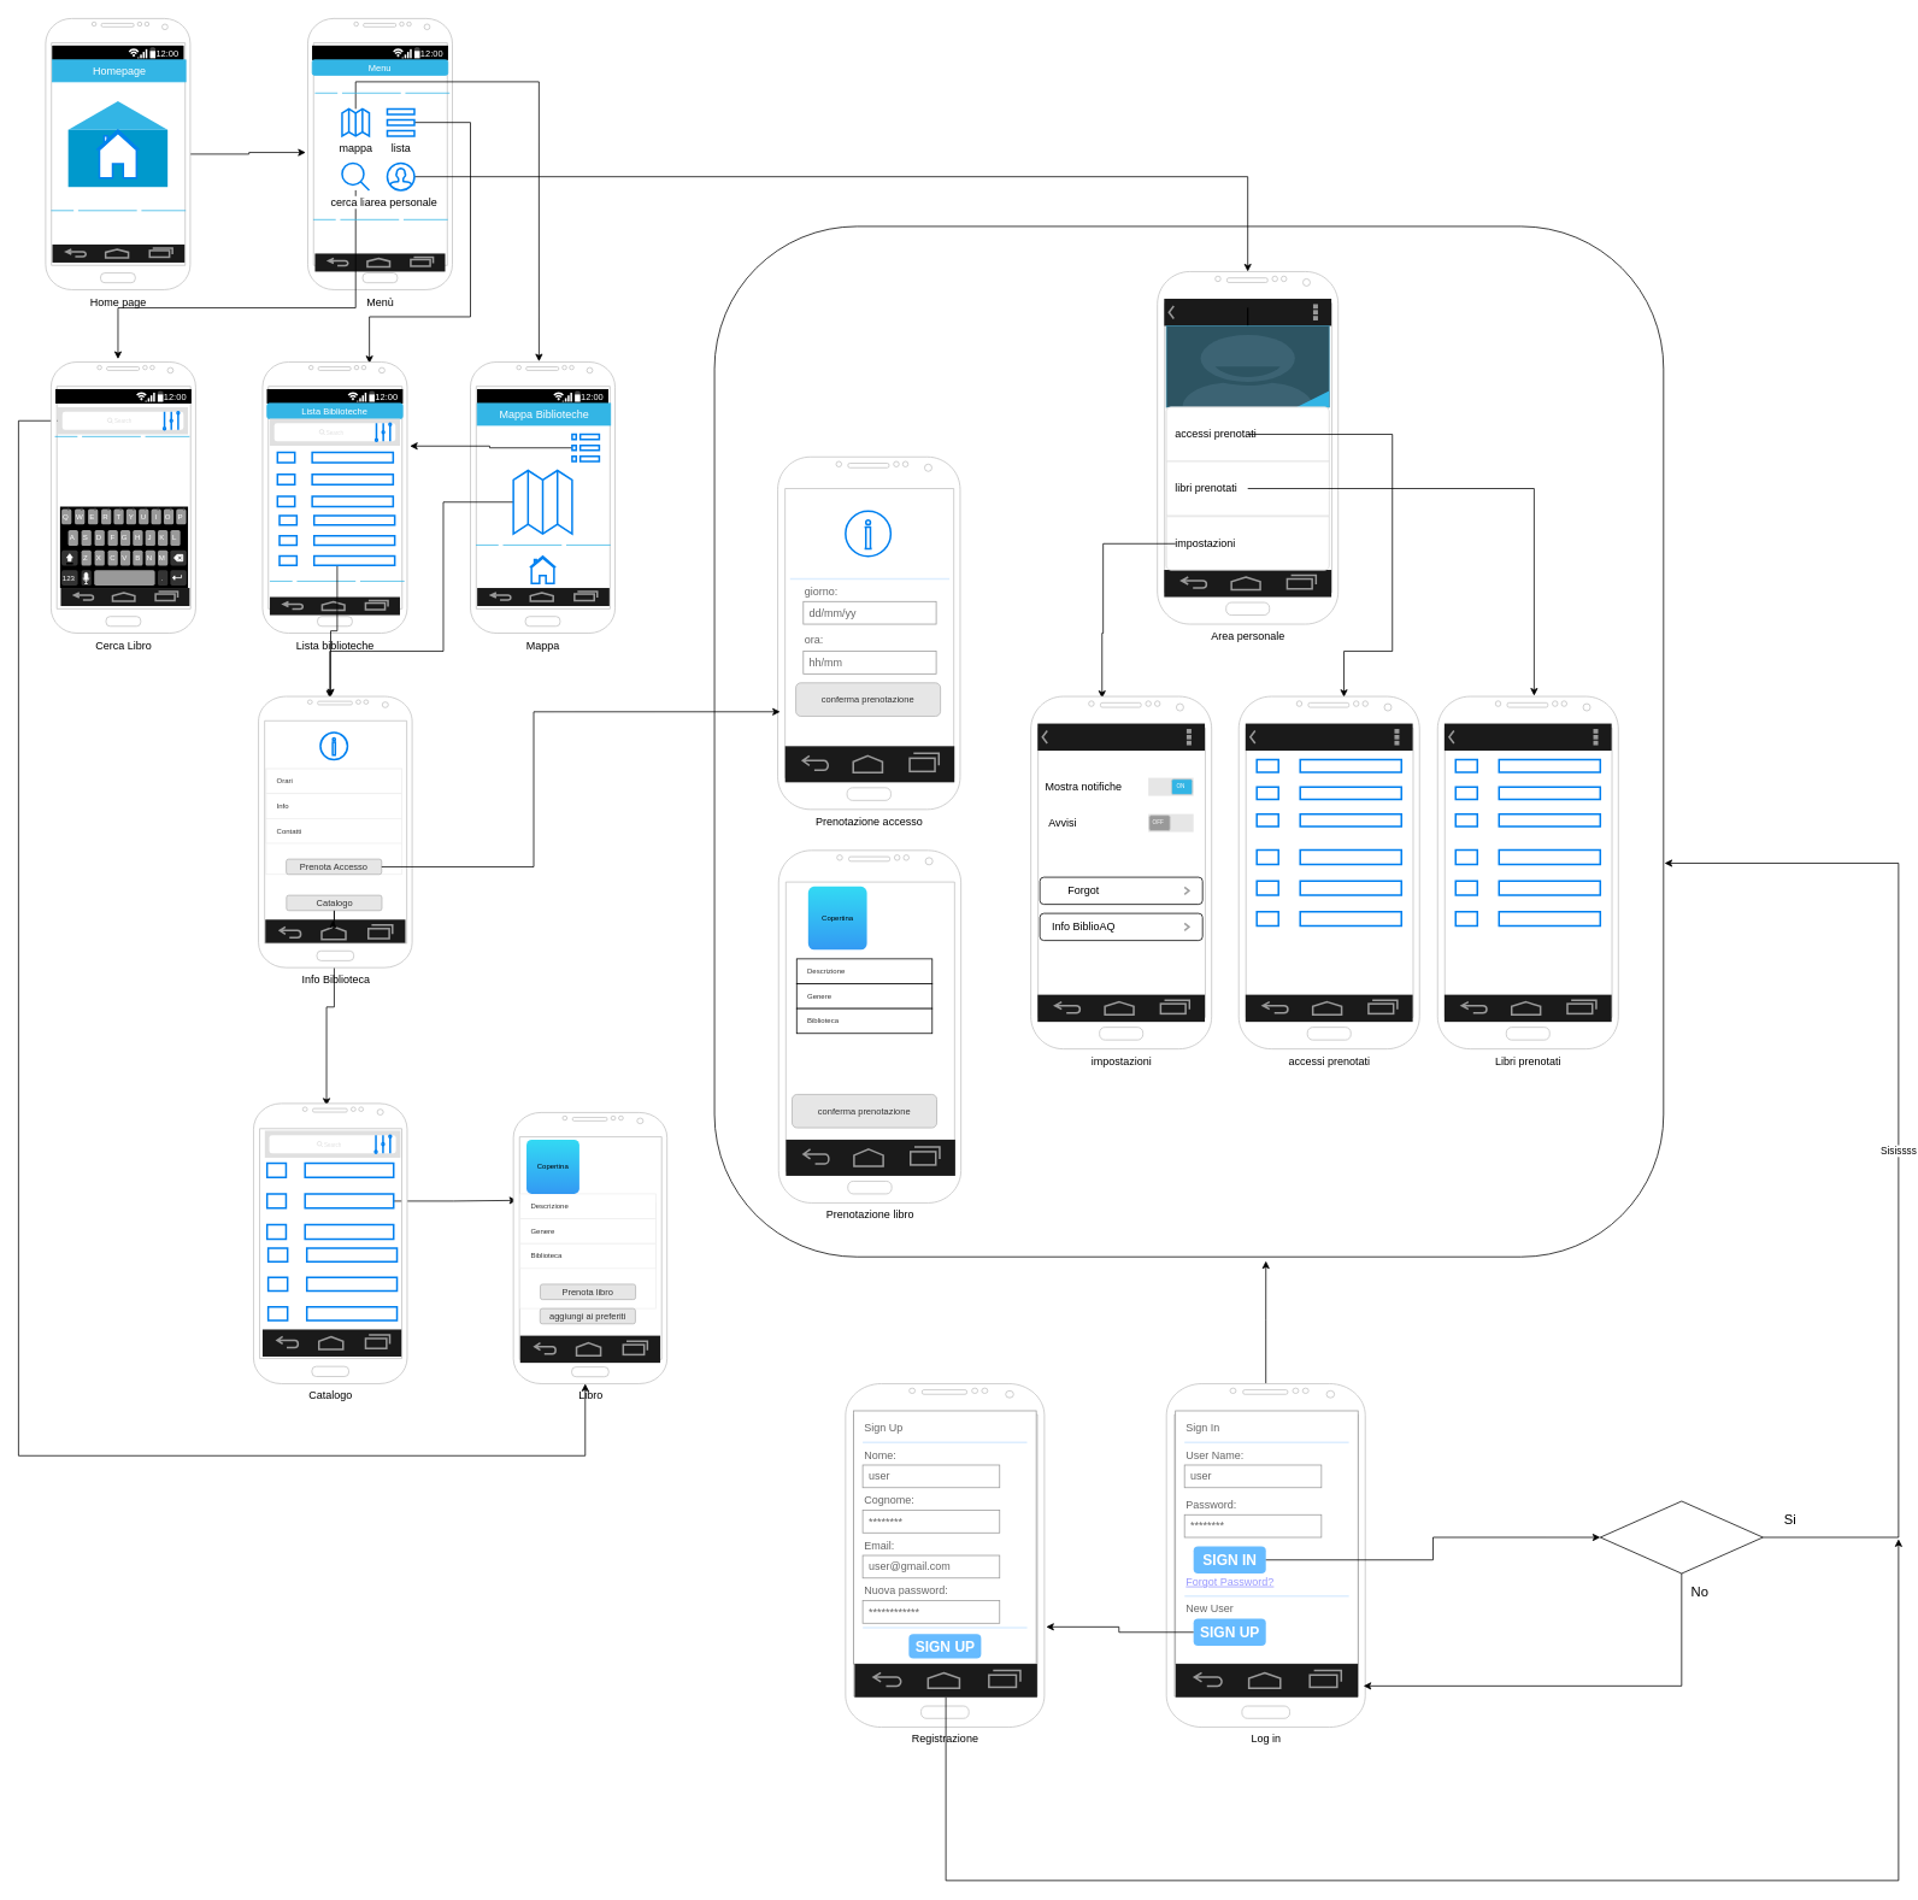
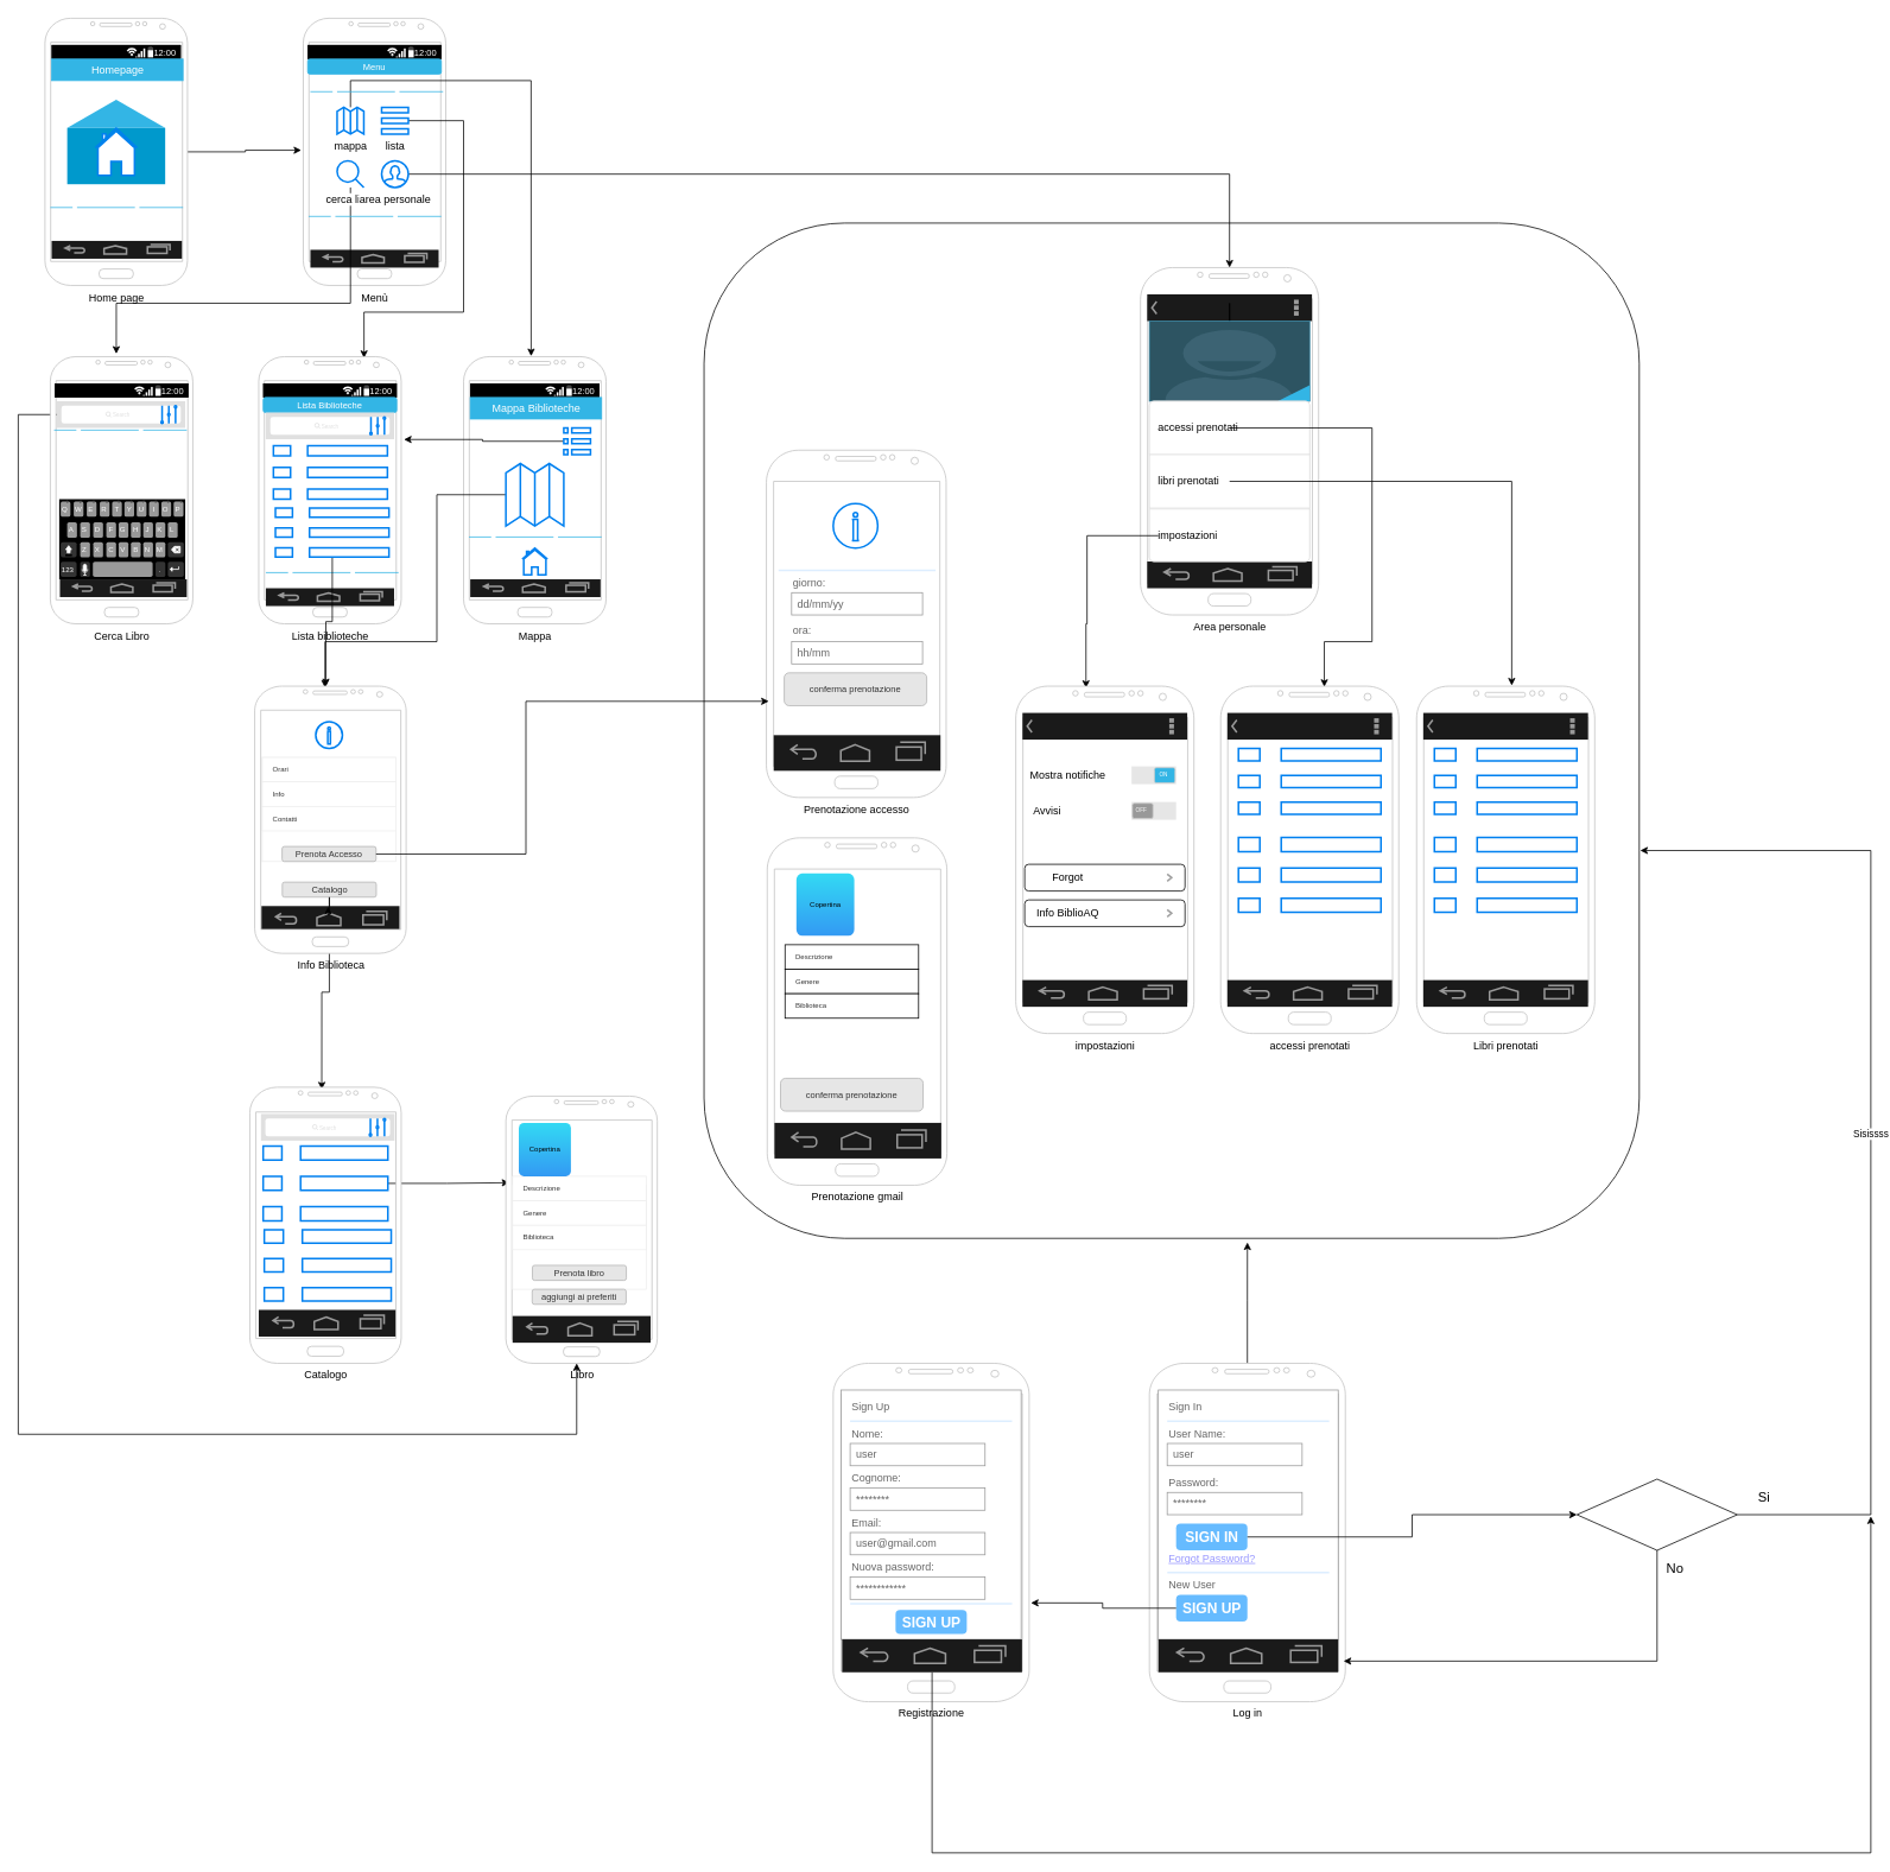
- <mxCell id="141" value="Prenotazione libro" style="verticalLabelPosition=bottom;verticalAlign=top;html=1;shadow=0;dashed=0;strokeWidth=1;shape=mxgraph.android.phone2;strokeColor=#c0c0c0;" vertex="1" parent="1"><mxGeometry x="860.9" y="940.32" width="201.8" height="390" as="geometry" /></mxCell>
+ <mxCell id="141" value="Prenotazione gmail" style="verticalLabelPosition=bottom;verticalAlign=top;html=1;shadow=0;dashed=0;strokeWidth=1;shape=mxgraph.android.phone2;strokeColor=#c0c0c0;" vertex="1" parent="1"><mxGeometry x="860.9" y="940.32" width="201.8" height="390" as="geometry" /></mxCell>
